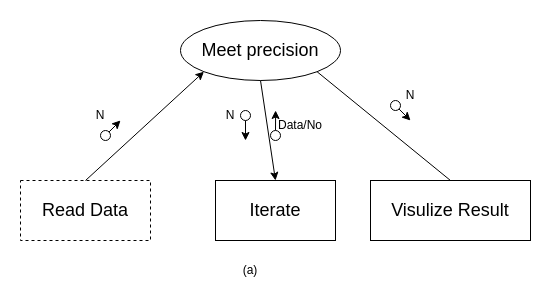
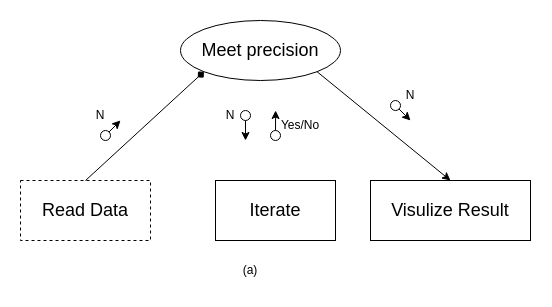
- <mxCell id="4" value="" style="endArrow=classic;html=1;rounded=0;exitX=0.5;exitY=0;exitDx=0;exitDy=0;entryX=0;entryY=1;entryDx=0;entryDy=0;" edge="1" parent="1" source="3" target="2"><mxGeometry width="50" height="50" relative="1" as="geometry"><mxPoint x="80" y="170" as="sourcePoint" /><mxPoint x="200" y="83" as="targetPoint" /></mxGeometry></mxCell>
+ <mxCell id="4" value="" style="endArrow=diamond;html=1;rounded=0;exitX=0.5;exitY=0;exitDx=0;exitDy=0;entryX=0;entryY=1;entryDx=0;entryDy=0;" edge="1" parent="1" source="3" target="2"><mxGeometry width="50" height="50" relative="1" as="geometry"><mxPoint x="80" y="170" as="sourcePoint" /><mxPoint x="200" y="83" as="targetPoint" /></mxGeometry></mxCell>
- <mxCell id="12" value="Data/No" style="text;html=1;align=center;verticalAlign=middle;whiteSpace=wrap;rounded=0;" vertex="1" parent="1"><mxGeometry x="270" y="110" width="60" height="30" as="geometry" /></mxCell>
+ <mxCell id="12" value="Yes/No" style="text;html=1;align=center;verticalAlign=middle;whiteSpace=wrap;rounded=0;" vertex="1" parent="1"><mxGeometry x="270" y="110" width="60" height="30" as="geometry" /></mxCell>
- <mxCell id="8" value="" style="endArrow=classic;html=1;rounded=0;entryX=0.5;entryY=0;entryDx=0;entryDy=0;exitX=0.5;exitY=1;exitDx=0;exitDy=0;" edge="1" parent="1" source="2" target="5"><mxGeometry width="50" height="50" relative="1" as="geometry"><mxPoint x="230" y="140" as="sourcePoint" /><mxPoint x="280" y="90" as="targetPoint" /></mxGeometry></mxCell>
- <mxCell id="16" value="" style="endArrow=none;html=1;rounded=0;entryX=0.5;entryY=0;entryDx=0;entryDy=0;exitX=1;exitY=1;exitDx=0;exitDy=0;" edge="1" parent="1" source="2" target="15"><mxGeometry width="50" height="50" relative="1" as="geometry"><mxPoint x="360" y="120" as="sourcePoint" /><mxPoint x="410" y="70" as="targetPoint" /></mxGeometry></mxCell>
+ <mxCell id="16" value="" style="endArrow=classic;html=1;rounded=0;entryX=0.5;entryY=0;entryDx=0;entryDy=0;exitX=1;exitY=1;exitDx=0;exitDy=0;" edge="1" parent="1" source="2" target="15"><mxGeometry width="50" height="50" relative="1" as="geometry"><mxPoint x="360" y="120" as="sourcePoint" /><mxPoint x="410" y="70" as="targetPoint" /></mxGeometry></mxCell>
